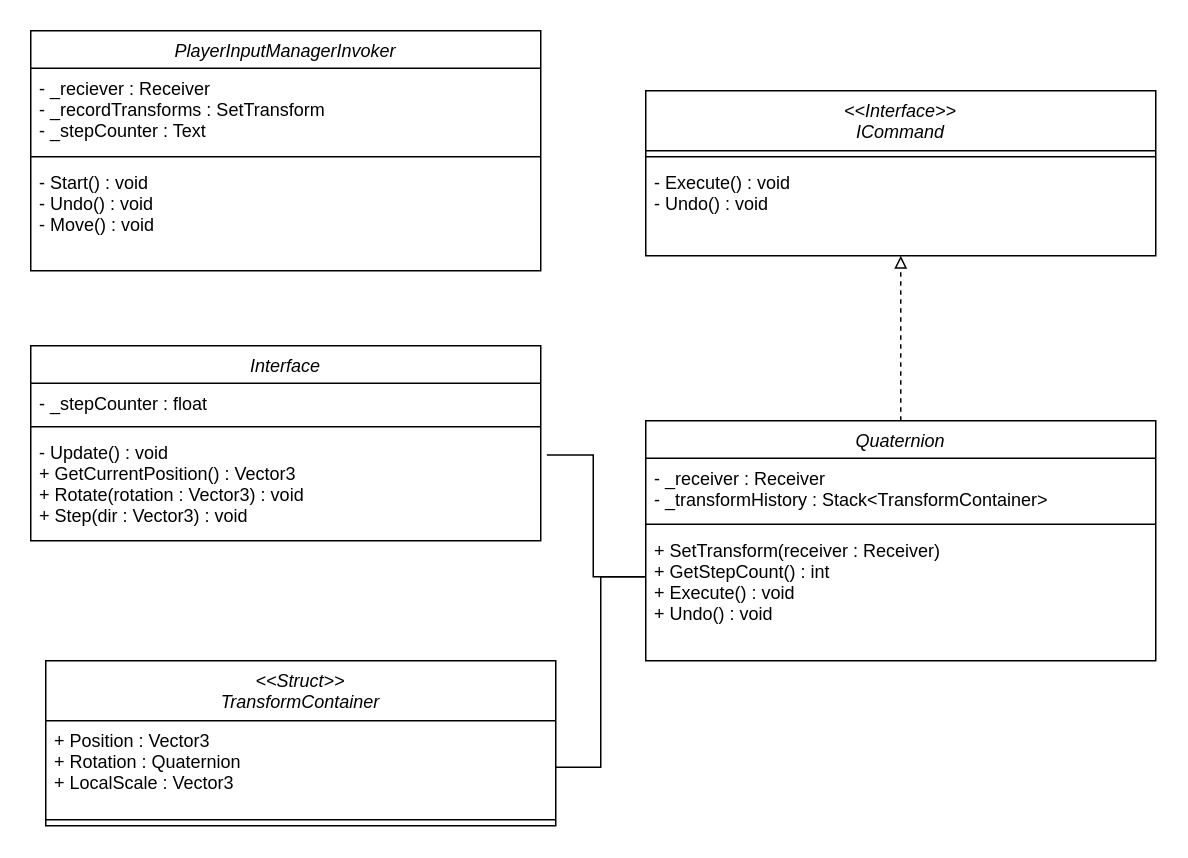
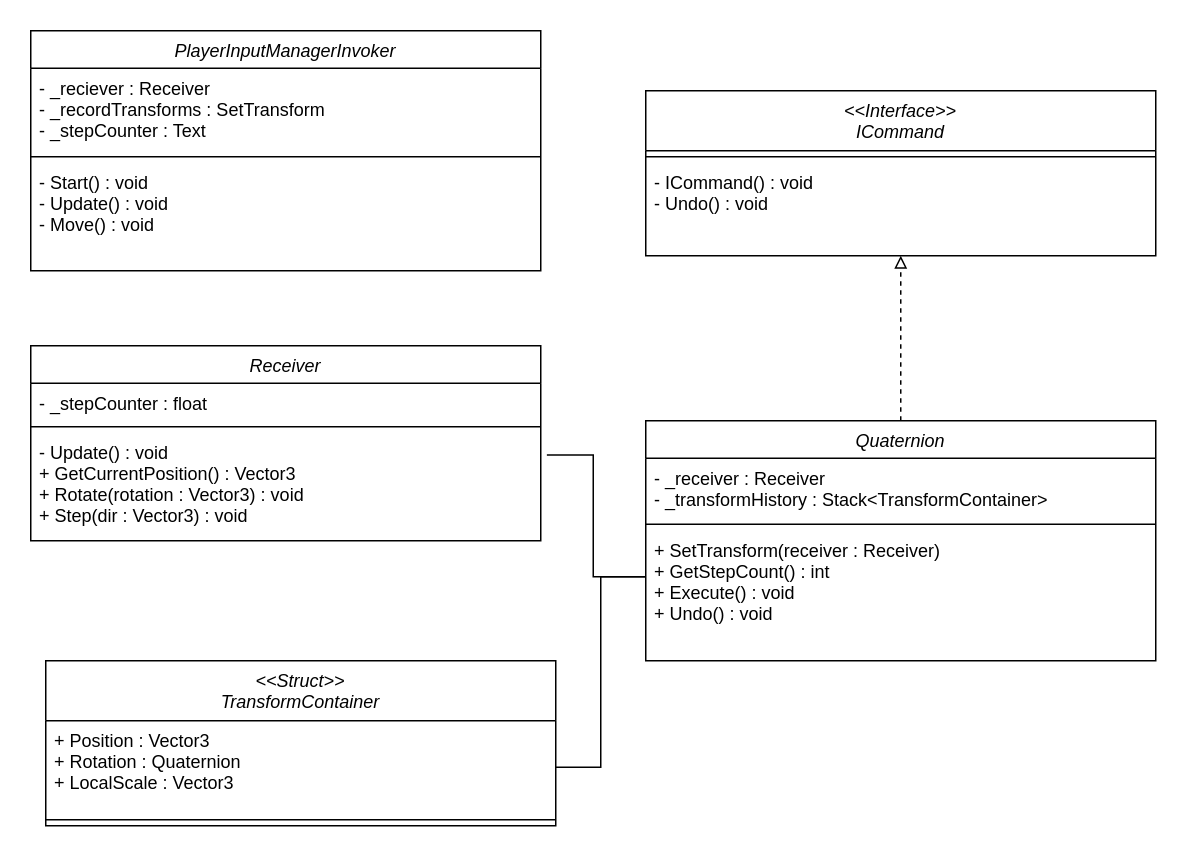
- <mxCell id="20" value="- Start() : void&#10;- Undo() : void&#10;- Move() : void" style="text;align=left;verticalAlign=top;spacingLeft=4;spacingRight=4;overflow=hidden;rotatable=0;points=[[0,0.5],[1,0.5]];portConstraint=eastwest;" vertex="1" parent="17"><mxGeometry y="88" width="340" height="52" as="geometry" /></mxCell>
+ <mxCell id="20" value="- Start() : void&#10;- Update() : void&#10;- Move() : void" style="text;align=left;verticalAlign=top;spacingLeft=4;spacingRight=4;overflow=hidden;rotatable=0;points=[[0,0.5],[1,0.5]];portConstraint=eastwest;" vertex="1" parent="17"><mxGeometry y="88" width="340" height="52" as="geometry" /></mxCell>
- <mxCell id="4" value="- Execute() : void&#10;- Undo() : void" style="text;align=left;verticalAlign=top;spacingLeft=4;spacingRight=4;overflow=hidden;rotatable=0;points=[[0,0.5],[1,0.5]];portConstraint=eastwest;" parent="2" vertex="1"><mxGeometry y="48" width="340" height="52" as="geometry" /></mxCell>
+ <mxCell id="4" value="- ICommand() : void&#10;- Undo() : void" style="text;align=left;verticalAlign=top;spacingLeft=4;spacingRight=4;overflow=hidden;rotatable=0;points=[[0,0.5],[1,0.5]];portConstraint=eastwest;" parent="2" vertex="1"><mxGeometry y="48" width="340" height="52" as="geometry" /></mxCell>
- <mxCell id="13" value="Interface" style="swimlane;fontStyle=2;align=center;verticalAlign=top;childLayout=stackLayout;horizontal=1;startSize=25;horizontalStack=0;resizeParent=1;resizeLast=0;collapsible=1;marginBottom=0;rounded=0;shadow=0;strokeWidth=1;" vertex="1" parent="1"><mxGeometry x="20" y="230" width="340" height="130" as="geometry"><mxRectangle x="230" y="140" width="160" height="26" as="alternateBounds" /></mxGeometry></mxCell>
+ <mxCell id="13" value="Receiver" style="swimlane;fontStyle=2;align=center;verticalAlign=top;childLayout=stackLayout;horizontal=1;startSize=25;horizontalStack=0;resizeParent=1;resizeLast=0;collapsible=1;marginBottom=0;rounded=0;shadow=0;strokeWidth=1;" vertex="1" parent="1"><mxGeometry x="20" y="230" width="340" height="130" as="geometry"><mxRectangle x="230" y="140" width="160" height="26" as="alternateBounds" /></mxGeometry></mxCell>
